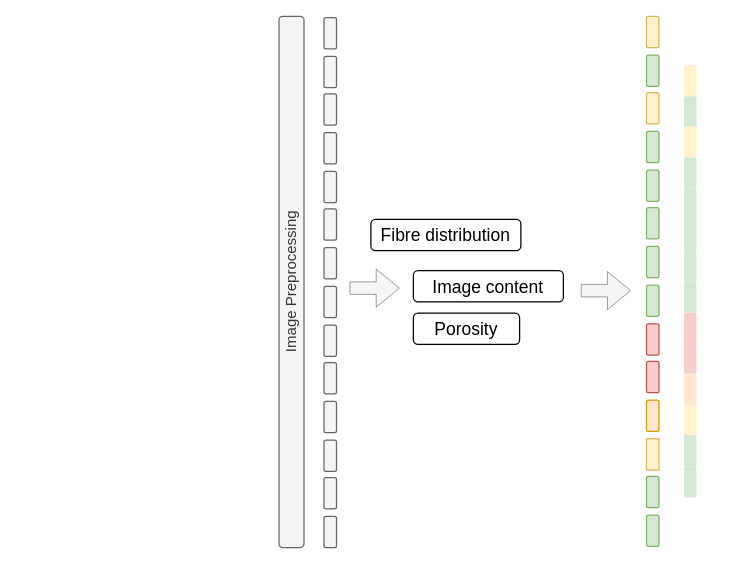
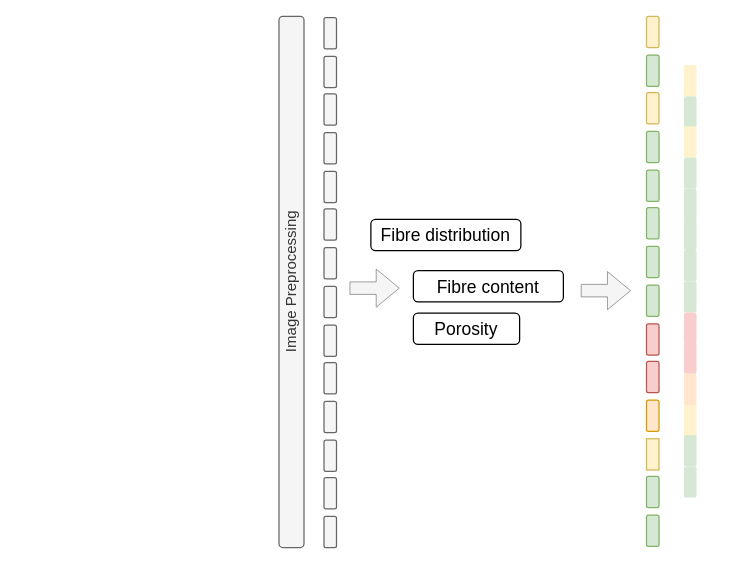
- <mxCell id="46" value="Image content" style="rounded=1;whiteSpace=wrap;html=1;fontSize=14;" vertex="1" parent="1"><mxGeometry x="330" y="216" width="120" height="25" as="geometry" /></mxCell>
+ <mxCell id="46" value="Fibre content" style="rounded=1;whiteSpace=wrap;html=1;fontSize=14;" vertex="1" parent="1"><mxGeometry x="330" y="216" width="120" height="25" as="geometry" /></mxCell>
